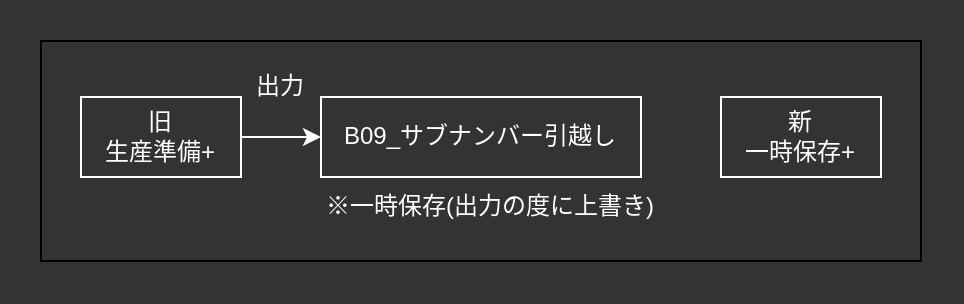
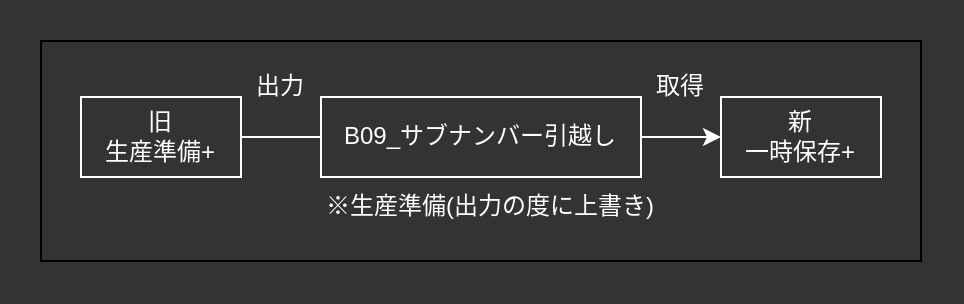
+ <mxCell id="10" value="取得" style="text;html=1;strokeColor=none;fillColor=none;align=center;verticalAlign=middle;whiteSpace=wrap;rounded=0;fontColor=#FFFFFF;" vertex="1" parent="1"><mxGeometry x="320" y="28" width="40" height="30" as="geometry" /></mxCell>
- <mxCell id="7" value="" style="endArrow=classic;html=1;exitX=1;exitY=0.5;exitDx=0;exitDy=0;entryX=0;entryY=0.5;entryDx=0;entryDy=0;labelBackgroundColor=none;fontColor=#FFFFFF;strokeColor=#FFFFFF;" edge="1" parent="1" source="3" target="5"><mxGeometry width="50" height="50" relative="1" as="geometry"><mxPoint x="240" y="128" as="sourcePoint" /><mxPoint x="290" y="78" as="targetPoint" /></mxGeometry></mxCell>
+ <mxCell id="7" value="" style="endArrow=none;html=1;exitX=1;exitY=0.5;exitDx=0;exitDy=0;entryX=0;entryY=0.5;entryDx=0;entryDy=0;labelBackgroundColor=none;fontColor=#FFFFFF;strokeColor=#FFFFFF;" edge="1" parent="1" source="3" target="5"><mxGeometry width="50" height="50" relative="1" as="geometry"><mxPoint x="240" y="128" as="sourcePoint" /><mxPoint x="290" y="78" as="targetPoint" /></mxGeometry></mxCell>
+ <mxCell id="4" value="" style="edgeStyle=none;html=1;entryX=0;entryY=0.5;entryDx=0;entryDy=0;exitX=1;exitY=0.5;exitDx=0;exitDy=0;labelBackgroundColor=none;fontColor=#FFFFFF;strokeColor=#FFFFFF;" edge="1" parent="1" source="5" target="6"><mxGeometry relative="1" as="geometry"><mxPoint x="340" y="308" as="sourcePoint" /></mxGeometry></mxCell>
- <mxCell id="8" value="※一時保存(出力の度に上書き)" style="text;html=1;strokeColor=none;fillColor=none;align=center;verticalAlign=middle;whiteSpace=wrap;rounded=0;fontColor=#FFFFFF;" vertex="1" parent="1"><mxGeometry x="160" y="88" width="170" height="30" as="geometry" /></mxCell>
+ <mxCell id="8" value="※生産準備(出力の度に上書き)" style="text;html=1;strokeColor=none;fillColor=none;align=center;verticalAlign=middle;whiteSpace=wrap;rounded=0;fontColor=#FFFFFF;" vertex="1" parent="1"><mxGeometry x="160" y="88" width="170" height="30" as="geometry" /></mxCell>
